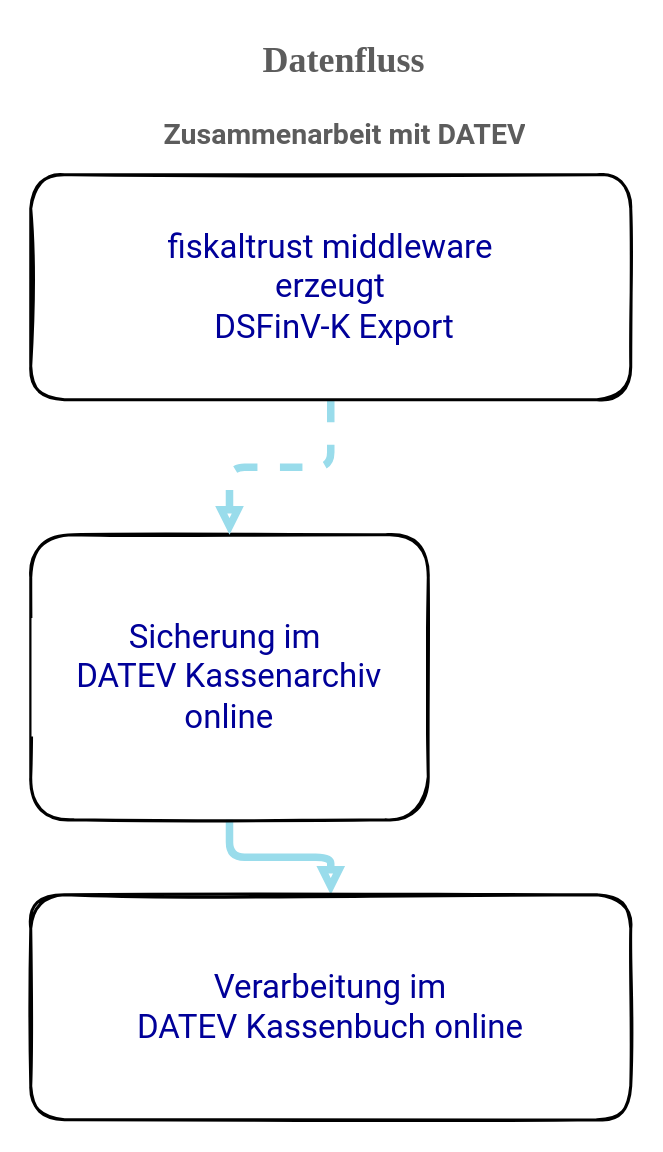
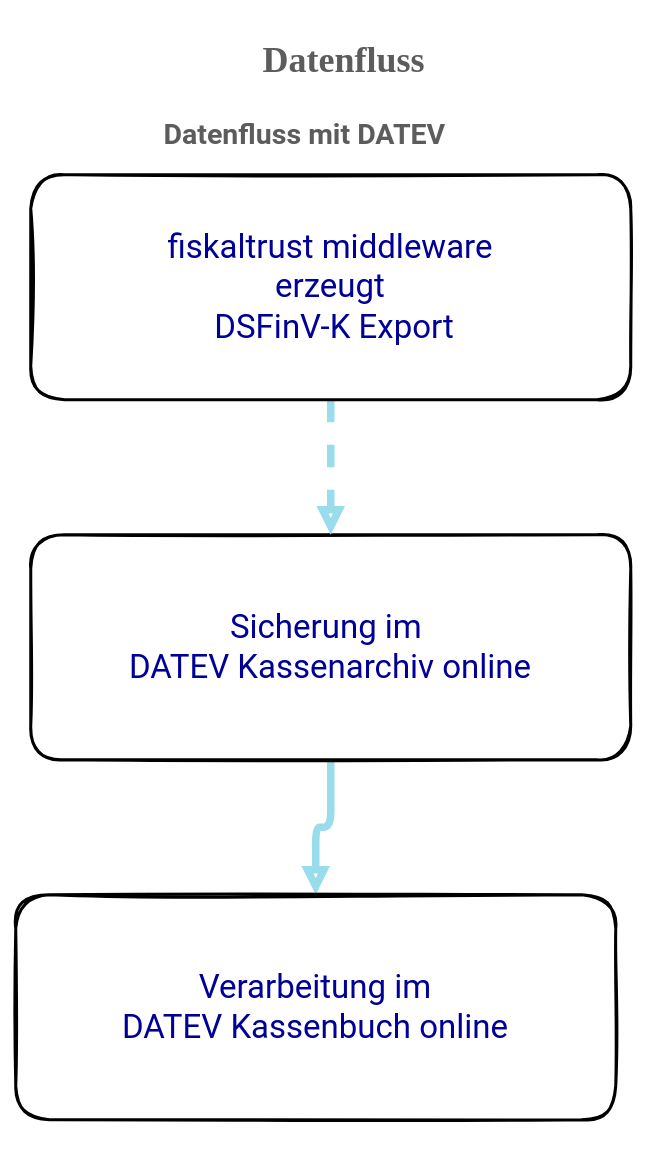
- <mxCell id="3" value="&lt;h1 style=&quot;font-size: 19px&quot;&gt;&lt;/h1&gt;&lt;span lang=&quot;EN-GB&quot; style=&quot;line-height: 107% ; font-size: 19px&quot;&gt;&lt;font face=&quot;Roboto&quot; data-font-src=&quot;https://fonts.googleapis.com/css?family=Roboto&quot;&gt;&lt;h1 style=&quot;font-size: 19px&quot;&gt;Zusammenarbeit mit DATEV&lt;/h1&gt;&lt;/font&gt;&lt;/span&gt;" style="text;html=1;strokeColor=none;fillColor=none;spacing=5;spacingTop=-20;whiteSpace=wrap;overflow=hidden;fontColor=#5C5C5C;rounded=1;" parent="1" vertex="1"><mxGeometry x="104" y="77" width="251" height="46" as="geometry" /></mxCell>
+ <mxCell id="3" value="&lt;h1 style=&quot;font-size: 19px&quot;&gt;&lt;/h1&gt;&lt;span lang=&quot;EN-GB&quot; style=&quot;line-height: 107% ; font-size: 19px&quot;&gt;&lt;font face=&quot;Roboto&quot; data-font-src=&quot;https://fonts.googleapis.com/css?family=Roboto&quot;&gt;&lt;h1 style=&quot;font-size: 19px&quot;&gt;Datenfluss mit DATEV&lt;/h1&gt;&lt;/font&gt;&lt;/span&gt;" style="text;html=1;strokeColor=none;fillColor=none;spacing=5;spacingTop=-20;whiteSpace=wrap;overflow=hidden;fontColor=#5C5C5C;rounded=1;" parent="1" vertex="1"><mxGeometry x="104" y="77" width="251" height="46" as="geometry" /></mxCell>
- <mxCell id="5" value="Sicherung im&amp;nbsp;&lt;br&gt;DATEV Kassenarchiv online" style="rounded=1;whiteSpace=wrap;html=1;strokeWidth=2;fillWeight=4;hachureGap=8;hachureAngle=45;sketch=1;fontFamily=Roboto;fontSource=https%3A%2F%2Ffonts.googleapis.com%2Fcss%3Ffamily%3DRoboto;fontSize=22;fillStyle=zigzag-line;fontColor=#000099;labelBackgroundColor=#ffffff;fillColor=none;" parent="1" vertex="1"><mxGeometry x="20" y="356" width="265" height="190" as="geometry" /></mxCell>
+ <mxCell id="5" value="Sicherung im&amp;nbsp;&lt;br&gt;DATEV Kassenarchiv online" style="rounded=1;whiteSpace=wrap;html=1;strokeWidth=2;fillWeight=4;hachureGap=8;hachureAngle=45;sketch=1;fontFamily=Roboto;fontSource=https%3A%2F%2Ffonts.googleapis.com%2Fcss%3Ffamily%3DRoboto;fontSize=22;fillStyle=zigzag-line;fontColor=#000099;labelBackgroundColor=#ffffff;fillColor=none;" parent="1" vertex="1"><mxGeometry x="20" y="356" width="400" height="150" as="geometry" /></mxCell>
- <mxCell id="6" value="Verarbeitung im&lt;br&gt;DATEV Kassenbuch online" style="rounded=1;whiteSpace=wrap;html=1;strokeWidth=2;fillWeight=4;hachureGap=8;hachureAngle=45;sketch=1;fontFamily=Roboto;fontSource=https%3A%2F%2Ffonts.googleapis.com%2Fcss%3Ffamily%3DRoboto;fontSize=22;fillStyle=zigzag-line;fontColor=#000099;labelBackgroundColor=#ffffff;fillColor=none;" parent="1" vertex="1"><mxGeometry x="20" y="596" width="400" height="150" as="geometry" /></mxCell>
+ <mxCell id="6" value="Verarbeitung im&lt;br&gt;DATEV Kassenbuch online" style="rounded=1;whiteSpace=wrap;html=1;strokeWidth=2;fillWeight=4;hachureGap=8;hachureAngle=45;sketch=1;fontFamily=Roboto;fontSource=https%3A%2F%2Ffonts.googleapis.com%2Fcss%3Ffamily%3DRoboto;fontSize=22;fillStyle=zigzag-line;fontColor=#000099;labelBackgroundColor=#ffffff;fillColor=none;" parent="1" vertex="1"><mxGeometry x="10" y="596" width="400" height="150" as="geometry" /></mxCell>
